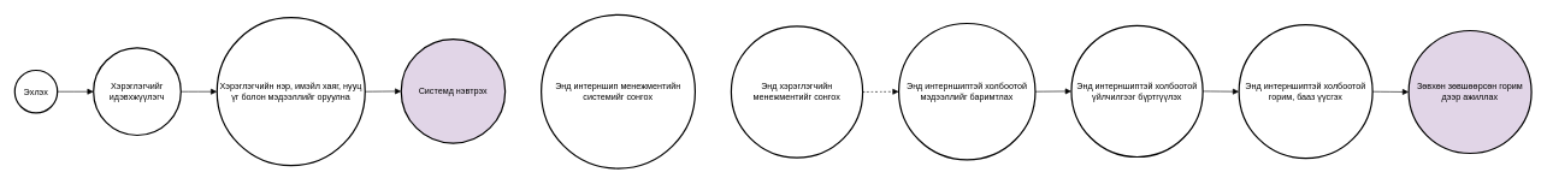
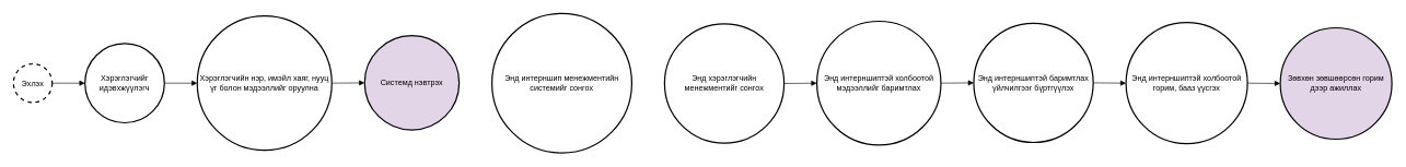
- <mxCell id="2" value="Эхлэх" style="ellipse;aspect=fixed;strokeWidth=2;whiteSpace=wrap;" vertex="1" parent="1"><mxGeometry x="20" y="97" width="59" height="59" as="geometry" /></mxCell>
+ <mxCell id="2" value="Эхлэх" style="ellipse;aspect=fixed;strokeWidth=2;whiteSpace=wrap;dashed=1;" vertex="1" parent="1"><mxGeometry x="20" y="97" width="59" height="59" as="geometry" /></mxCell>
- <mxCell id="15" value="" style="curved=1;startArrow=none;endArrow=block;exitX=1;exitY=0.5;entryX=0;entryY=0.5;dashed=1;" edge="1" parent="1" source="7" target="8"><mxGeometry relative="1" as="geometry"><Array as="points" /></mxGeometry></mxCell>
+ <mxCell id="15" value="" style="curved=1;startArrow=none;endArrow=block;exitX=1;exitY=0.5;entryX=0;entryY=0.5;" edge="1" parent="1" source="7" target="8"><mxGeometry relative="1" as="geometry"><Array as="points" /></mxGeometry></mxCell>
- <mxCell id="9" value="Энд интерншиптэй холбоотой үйлчилгээг бүртгүүлэх" style="ellipse;aspect=fixed;strokeWidth=2;whiteSpace=wrap;" vertex="1" parent="1"><mxGeometry x="1483" y="35" width="182" height="182" as="geometry" /></mxCell>
+ <mxCell id="9" value="Энд интерншиптэй баримтлах үйлчилгээг бүртгүүлэх" style="ellipse;aspect=fixed;strokeWidth=2;whiteSpace=wrap;" vertex="1" parent="1"><mxGeometry x="1483" y="35" width="182" height="182" as="geometry" /></mxCell>
